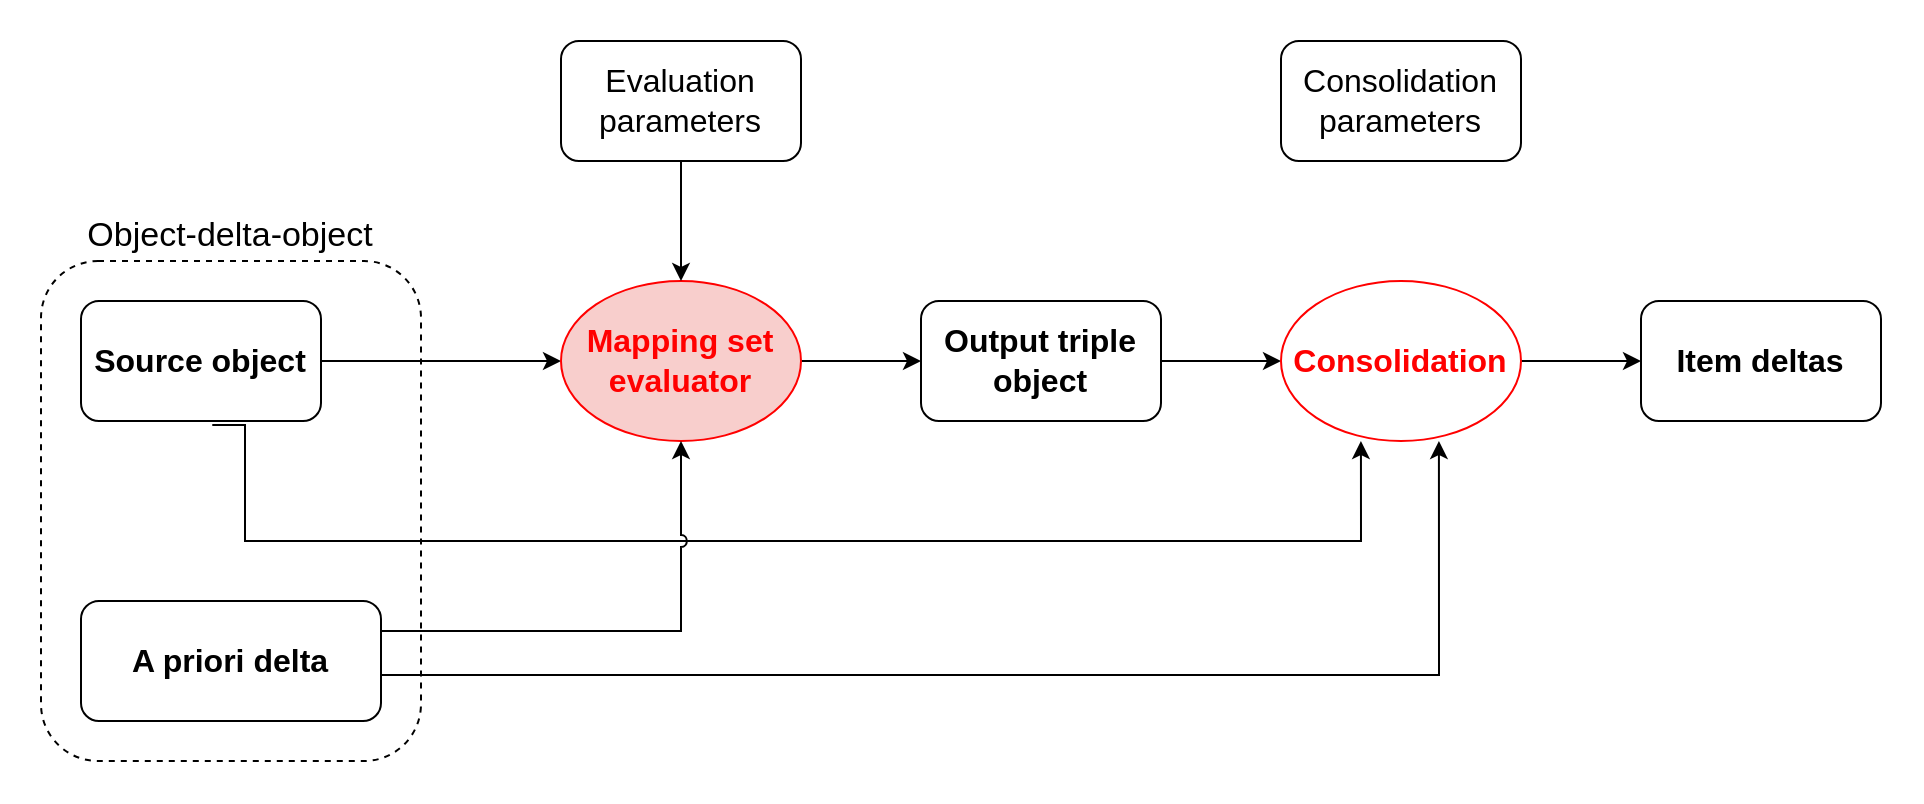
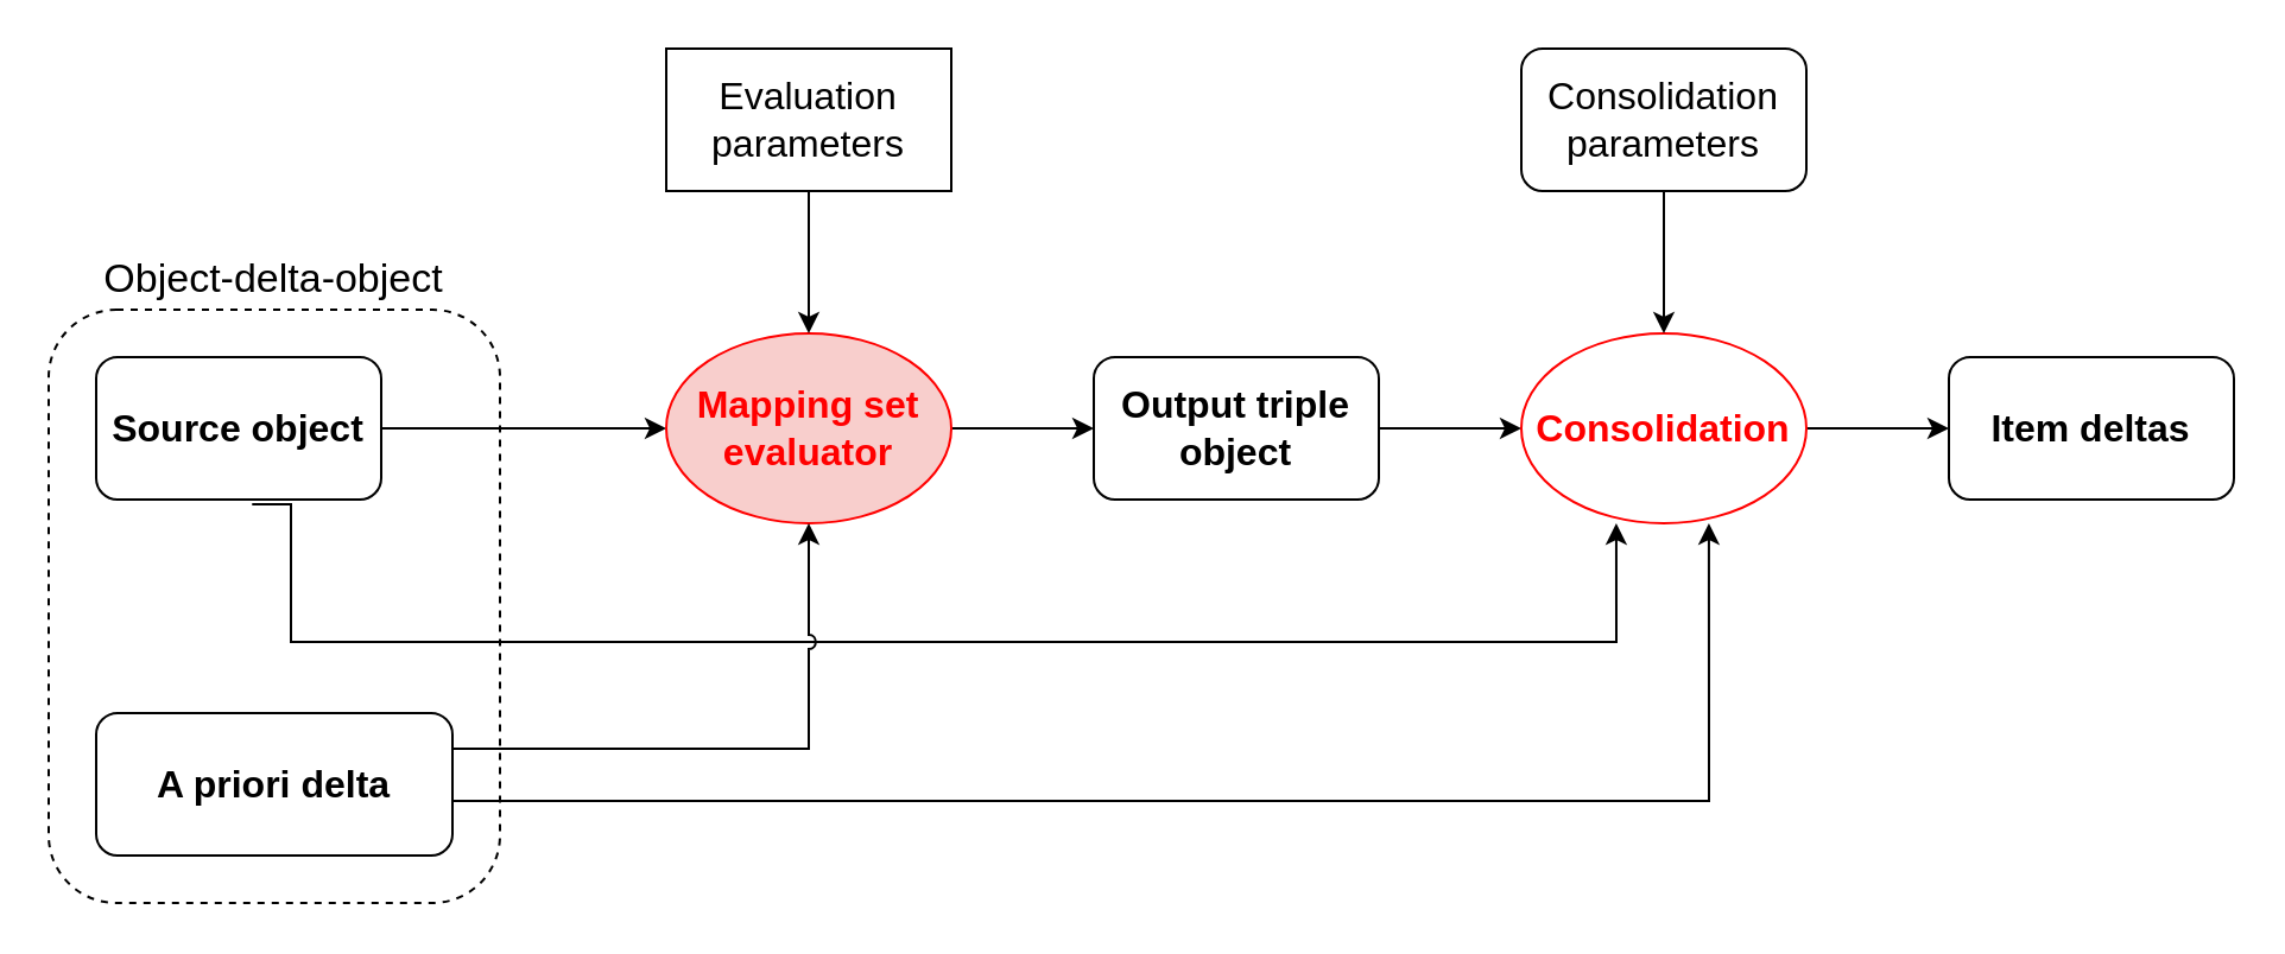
- <mxCell id="11" value="Evaluation parameters" style="rounded=1;whiteSpace=wrap;html=1;fontSize=16;" parent="1" vertex="1"><mxGeometry x="280" y="20" width="120" height="60" as="geometry" /></mxCell>
+ <mxCell id="11" value="Evaluation parameters" style="whiteSpace=wrap;html=1;fontSize=16;rounded=0;" parent="1" vertex="1"><mxGeometry x="280" y="20" width="120" height="60" as="geometry" /></mxCell>
+ <mxCell id="17" style="edgeStyle=orthogonalEdgeStyle;rounded=0;orthogonalLoop=1;jettySize=auto;html=1;exitX=0.5;exitY=1;exitDx=0;exitDy=0;entryX=0.5;entryY=0;entryDx=0;entryDy=0;" edge="1" parent="1" source="18" target="16"><mxGeometry relative="1" as="geometry" /></mxCell>
